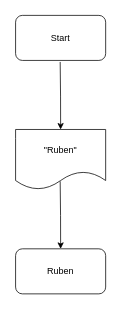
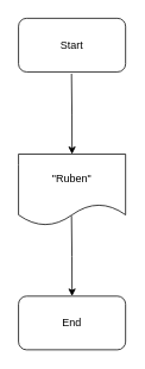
- <mxCell id="4" value="Ruben" style="rounded=1;whiteSpace=wrap;html=1;" vertex="1" parent="1"><mxGeometry x="20" y="331" width="120" height="60" as="geometry" /></mxCell>
+ <mxCell id="4" value="End" style="rounded=1;whiteSpace=wrap;html=1;" vertex="1" parent="1"><mxGeometry x="20" y="331" width="120" height="60" as="geometry" /></mxCell>
